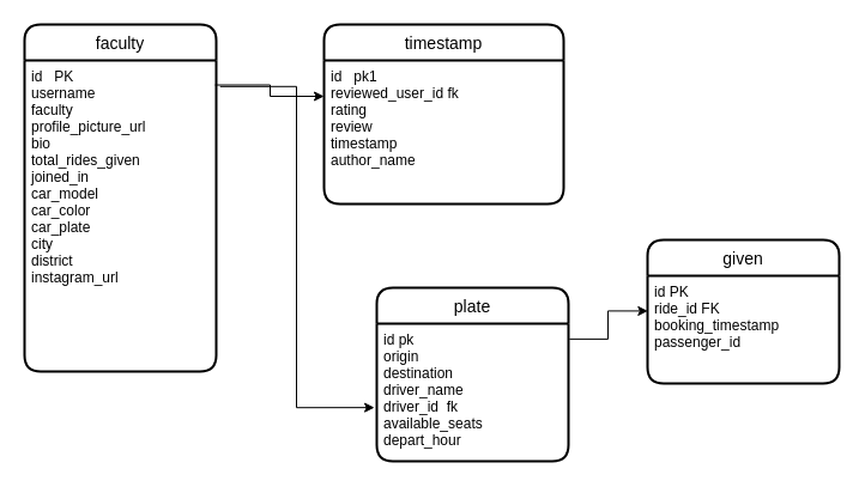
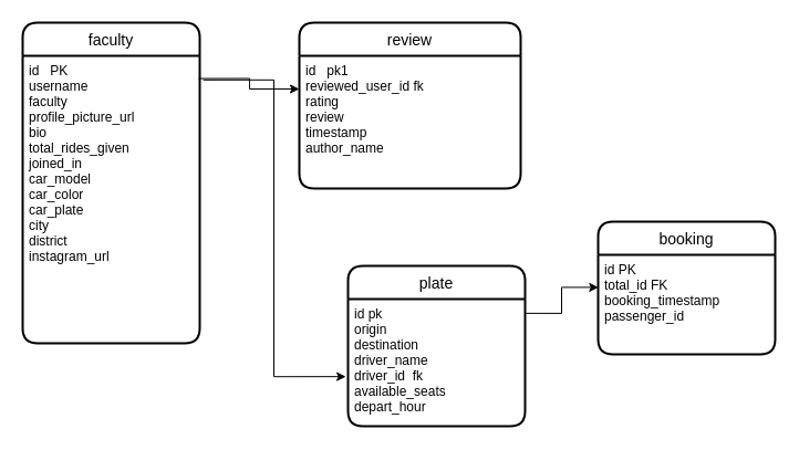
- <mxCell id="5" value="timestamp" style="swimlane;childLayout=stackLayout;horizontal=1;startSize=30;horizontalStack=0;rounded=1;fontSize=14;fontStyle=0;strokeWidth=2;resizeParent=0;resizeLast=1;shadow=0;dashed=0;align=center;" parent="1" vertex="1"><mxGeometry x="270" y="20" width="200" height="150" as="geometry" /></mxCell>
+ <mxCell id="5" value="review" style="swimlane;childLayout=stackLayout;horizontal=1;startSize=30;horizontalStack=0;rounded=1;fontSize=14;fontStyle=0;strokeWidth=2;resizeParent=0;resizeLast=1;shadow=0;dashed=0;align=center;" parent="1" vertex="1"><mxGeometry x="270" y="20" width="200" height="150" as="geometry" /></mxCell>
- <mxCell id="11" value="given" style="swimlane;childLayout=stackLayout;horizontal=1;startSize=30;horizontalStack=0;rounded=1;fontSize=14;fontStyle=0;strokeWidth=2;resizeParent=0;resizeLast=1;shadow=0;dashed=0;align=center;" parent="1" vertex="1"><mxGeometry x="540" y="200" width="160" height="120" as="geometry" /></mxCell>
+ <mxCell id="11" value="booking" style="swimlane;childLayout=stackLayout;horizontal=1;startSize=30;horizontalStack=0;rounded=1;fontSize=14;fontStyle=0;strokeWidth=2;resizeParent=0;resizeLast=1;shadow=0;dashed=0;align=center;" parent="1" vertex="1"><mxGeometry x="540" y="200" width="160" height="120" as="geometry" /></mxCell>
- <mxCell id="12" value="id PK&#10;ride_id FK&#10;booking_timestamp&#10;passenger_id" style="align=left;strokeColor=none;fillColor=none;spacingLeft=4;fontSize=12;verticalAlign=top;resizable=0;rotatable=0;part=1;" parent="11" vertex="1"><mxGeometry y="30" width="160" height="90" as="geometry" /></mxCell>
+ <mxCell id="12" value="id PK&#10;total_id FK&#10;booking_timestamp&#10;passenger_id" style="align=left;strokeColor=none;fillColor=none;spacingLeft=4;fontSize=12;verticalAlign=top;resizable=0;rotatable=0;part=1;" parent="11" vertex="1"><mxGeometry y="30" width="160" height="90" as="geometry" /></mxCell>
